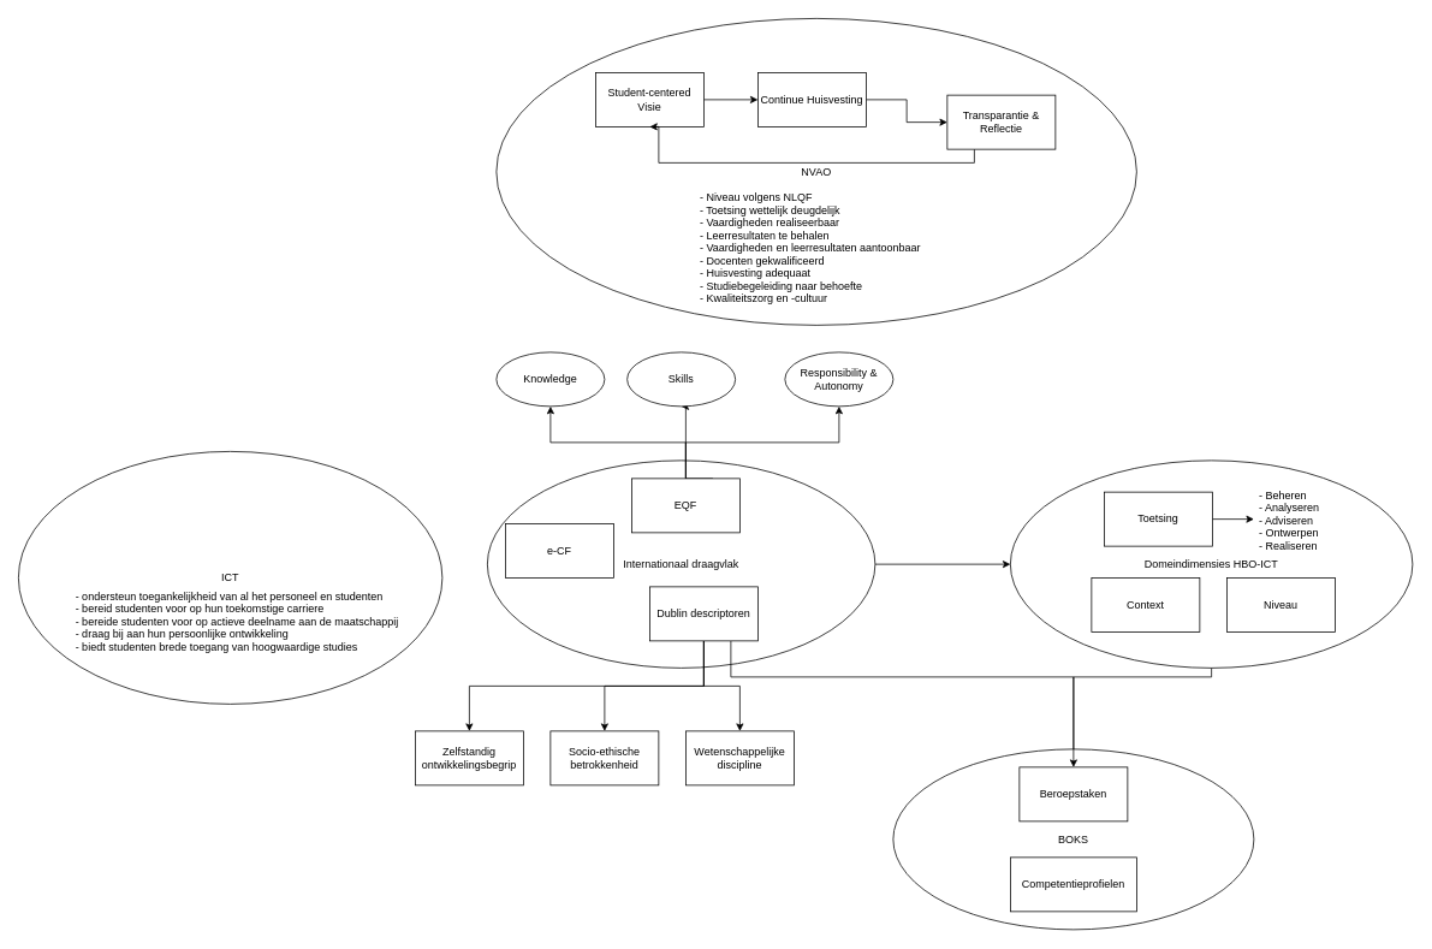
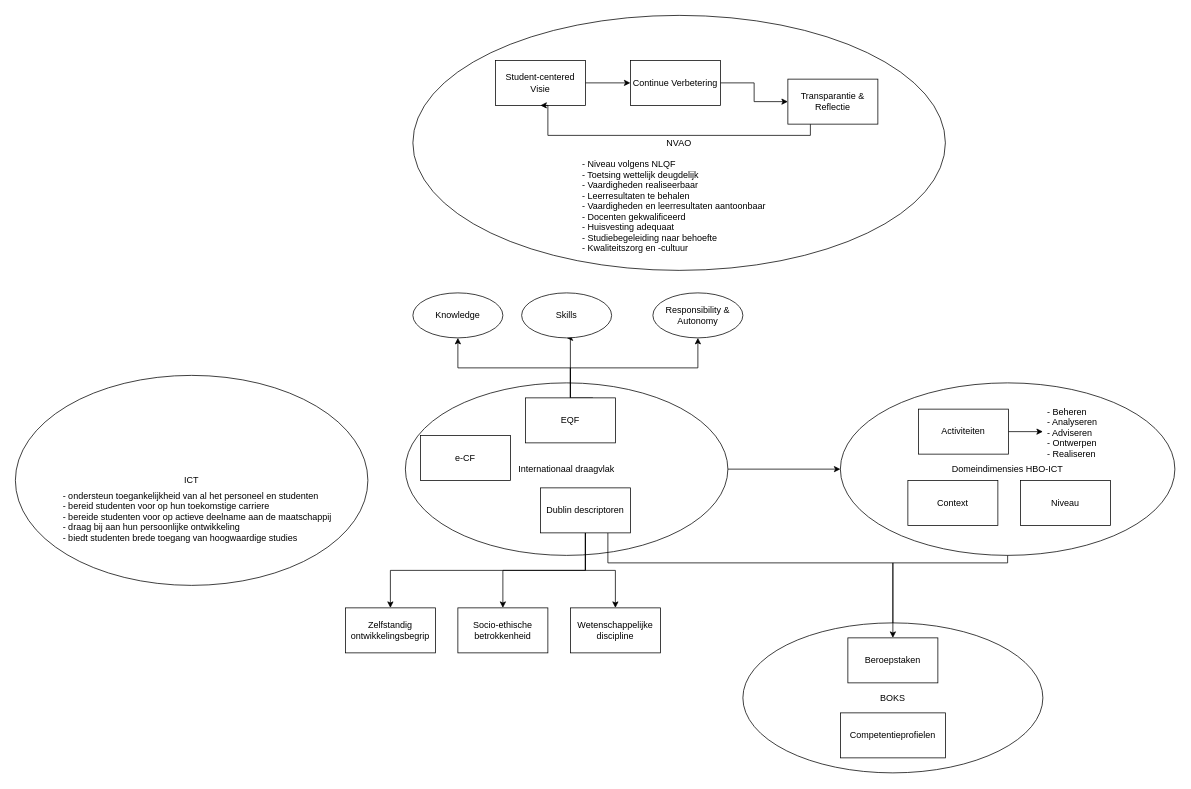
- <mxCell id="8" value="Continue Huisvesting" style="rounded=0;whiteSpace=wrap;html=1;" parent="1" vertex="1"><mxGeometry x="840" y="80" width="120" height="60" as="geometry" /></mxCell>
+ <mxCell id="8" value="Continue Verbetering" style="rounded=0;whiteSpace=wrap;html=1;" parent="1" vertex="1"><mxGeometry x="840" y="80" width="120" height="60" as="geometry" /></mxCell>
- <mxCell id="27" value="Toetsing" style="rounded=0;whiteSpace=wrap;html=1;" parent="1" vertex="1"><mxGeometry x="1224" y="545" width="120" height="60" as="geometry" /></mxCell>
+ <mxCell id="27" value="Activiteiten" style="rounded=0;whiteSpace=wrap;html=1;" parent="1" vertex="1"><mxGeometry x="1224" y="545" width="120" height="60" as="geometry" /></mxCell>
